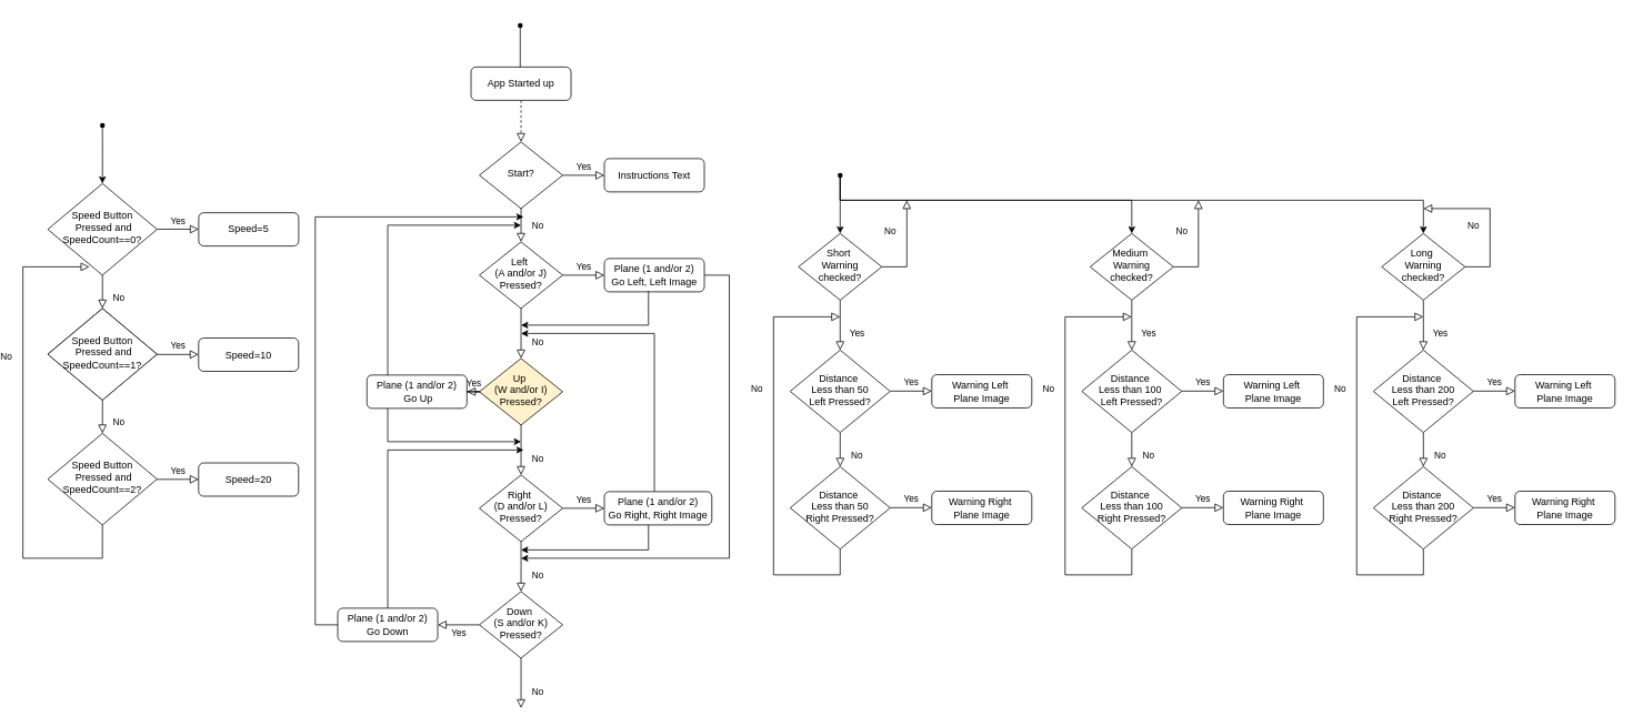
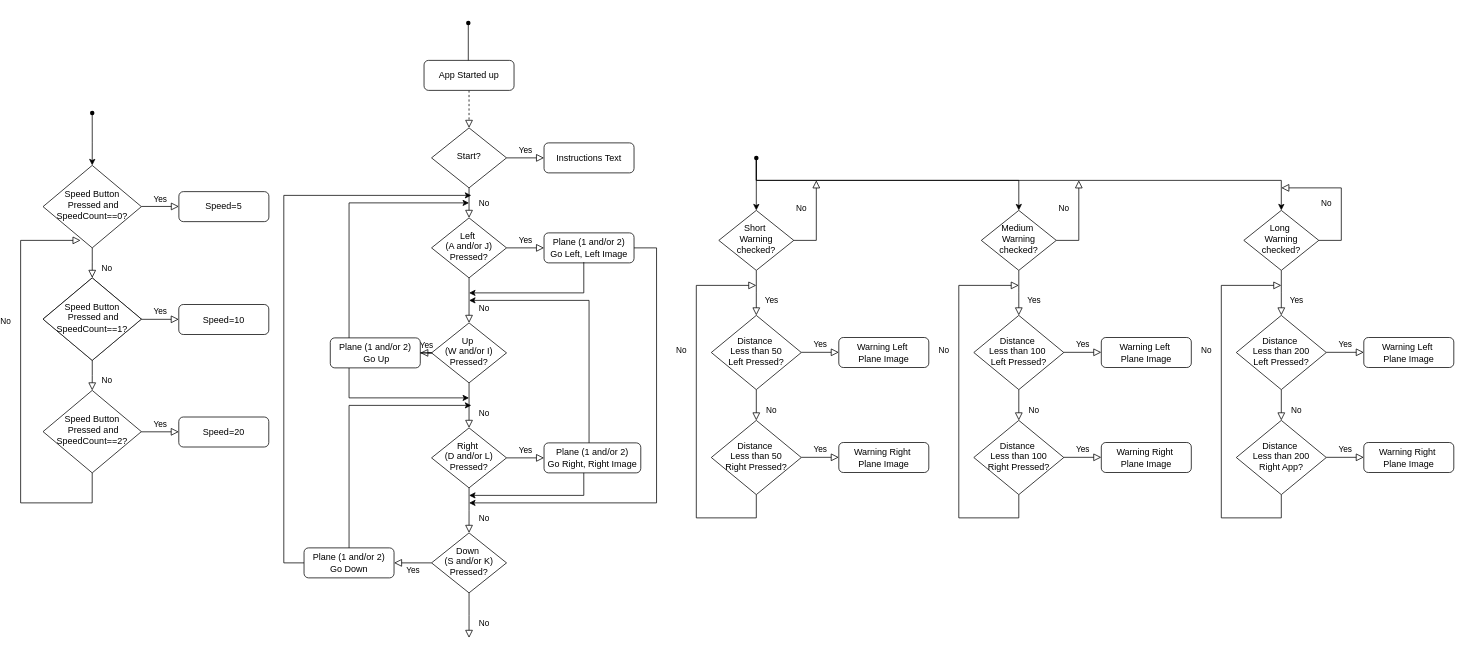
- <mxCell id="31" value="Up&amp;nbsp;&lt;div&gt;(W and/or I) Pressed?&lt;/div&gt;" style="rhombus;whiteSpace=wrap;html=1;shadow=0;fontFamily=Helvetica;fontSize=12;align=center;strokeWidth=1;spacing=6;spacingTop=-4;fillColor=#fff2cc;" vertex="1" parent="1"><mxGeometry x="567.89" y="430" width="100" height="80" as="geometry" /></mxCell>
+ <mxCell id="31" value="Up&amp;nbsp;&lt;div&gt;(W and/or I) Pressed?&lt;/div&gt;" style="rhombus;whiteSpace=wrap;html=1;shadow=0;fontFamily=Helvetica;fontSize=12;align=center;strokeWidth=1;spacing=6;spacingTop=-4;" vertex="1" parent="1"><mxGeometry x="567.89" y="430" width="100" height="80" as="geometry" /></mxCell>
- <mxCell id="80" value="Distance&amp;nbsp;&lt;div&gt;Less&amp;nbsp;&lt;span style=&quot;background-color: initial;&quot;&gt;than&amp;nbsp;&lt;/span&gt;&lt;span style=&quot;background-color: initial;&quot;&gt;200&lt;/span&gt;&lt;/div&gt;&lt;div&gt;&lt;span style=&quot;background-color: initial;&quot;&gt;Right Pressed?&lt;/span&gt;&lt;/div&gt;" style="rhombus;whiteSpace=wrap;html=1;shadow=0;fontFamily=Helvetica;fontSize=12;align=center;strokeWidth=1;spacing=6;spacingTop=-4;" vertex="1" parent="1"><mxGeometry x="1640.91" y="560" width="120" height="99" as="geometry" /></mxCell>
+ <mxCell id="80" value="Distance&amp;nbsp;&lt;div&gt;Less&amp;nbsp;&lt;span style=&quot;background-color: initial;&quot;&gt;than&amp;nbsp;&lt;/span&gt;&lt;span style=&quot;background-color: initial;&quot;&gt;200&lt;/span&gt;&lt;/div&gt;&lt;div&gt;&lt;span style=&quot;background-color: initial;&quot;&gt;Right App?&lt;/span&gt;&lt;/div&gt;" style="rhombus;whiteSpace=wrap;html=1;shadow=0;fontFamily=Helvetica;fontSize=12;align=center;strokeWidth=1;spacing=6;spacingTop=-4;" vertex="1" parent="1"><mxGeometry x="1640.91" y="560" width="120" height="99" as="geometry" /></mxCell>
